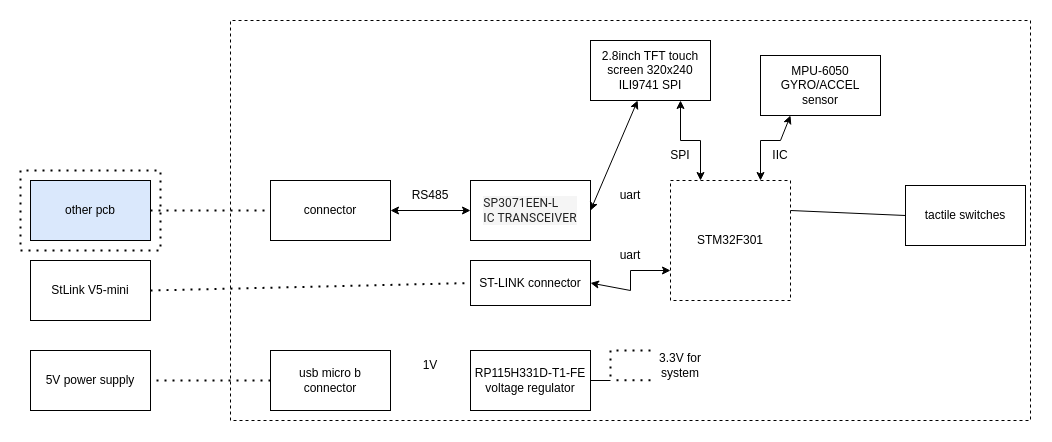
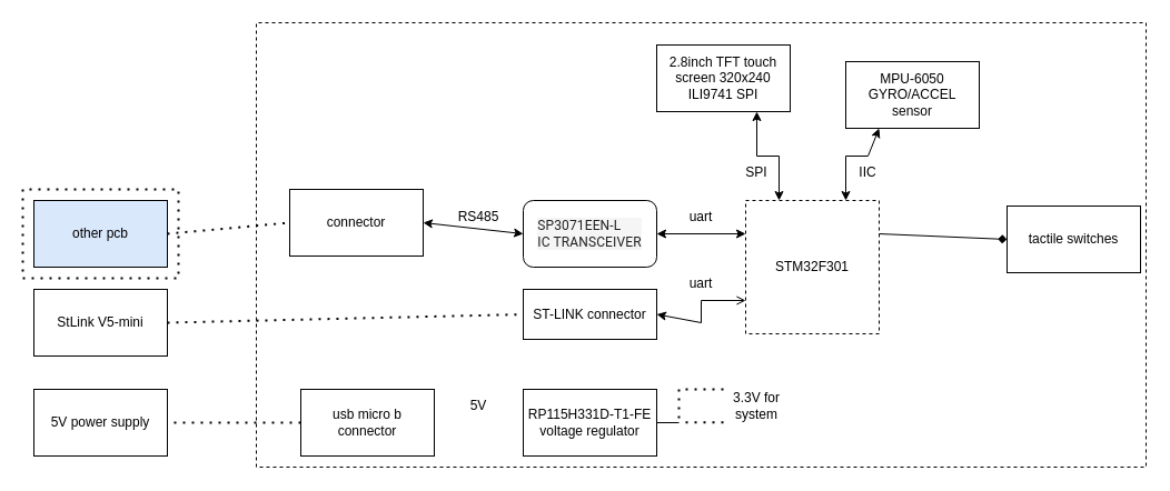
- <mxCell id="11" value="" style="endArrow=classic;startArrow=classic;html=1;rounded=0;exitX=1;exitY=0.5;exitDx=0;exitDy=0;" parent="1" source="6" target="5" edge="1"><mxGeometry width="50" height="50" relative="1" as="geometry"><mxPoint x="690" y="270" as="sourcePoint" /><mxPoint x="740" as="targetPoint" y="220" /></mxGeometry></mxCell>
+ <mxCell id="11" value="" style="endArrow=classic;startArrow=classic;html=1;rounded=0;entryX=0;entryY=0.25;entryDx=0;entryDy=0;exitX=1;exitY=0.5;exitDx=0;exitDy=0;" parent="1" source="6" target="2" edge="1"><mxGeometry width="50" height="50" relative="1" as="geometry"><mxPoint x="690" y="270" as="sourcePoint" /><mxPoint x="740" as="targetPoint" y="220" /></mxGeometry></mxCell>
- <mxCell id="14" value="connector" style="rounded=0;whiteSpace=wrap;html=1;" parent="1" vertex="1"><mxGeometry x="270" y="180" width="120" height="60" as="geometry" /></mxCell>
+ <mxCell id="14" value="connector" style="rounded=0;whiteSpace=wrap;html=1;" parent="1" vertex="1"><mxGeometry x="260" y="170" width="120" height="60" as="geometry" /></mxCell>
- <mxCell id="6" value="&lt;p style=&quot;box-sizing: initial; margin: 0px; padding: 0px; border-width: 0px; border-style: solid; -webkit-font-smoothing: antialiased; --tw-shadow: 0 0 #0000; color: rgb(34, 34, 34); font-family: Roboto, &amp;quot;Noto Sans&amp;quot;, Arial, Helvetica, sans-serif, dk; letter-spacing: 0.129px; text-align: start; background-color: rgba(0, 0, 0, 0.04);&quot;&gt;SP3071EEN-L&lt;/p&gt;&lt;p style=&quot;box-sizing: initial; margin: 0px; padding: 0px; border-width: 0px; border-style: solid; -webkit-font-smoothing: antialiased; --tw-shadow: 0 0 #0000; color: rgb(34, 34, 34); font-family: Roboto, &amp;quot;Noto Sans&amp;quot;, Arial, Helvetica, sans-serif, dk; letter-spacing: 0.129px; text-align: start; background-color: rgba(0, 0, 0, 0.04);&quot;&gt;IC TRANSCEIVER&lt;/p&gt;" style="rounded=0;whiteSpace=wrap;html=1;" parent="1" vertex="1"><mxGeometry x="470" y="180" width="120" height="60" as="geometry" /></mxCell>
+ <mxCell id="6" value="&lt;p style=&quot;box-sizing: initial; margin: 0px; padding: 0px; border-width: 0px; border-style: solid; -webkit-font-smoothing: antialiased; --tw-shadow: 0 0 #0000; color: rgb(34, 34, 34); font-family: Roboto, &amp;quot;Noto Sans&amp;quot;, Arial, Helvetica, sans-serif, dk; letter-spacing: 0.129px; text-align: start; background-color: rgba(0, 0, 0, 0.04);&quot;&gt;SP3071EEN-L&lt;/p&gt;&lt;p style=&quot;box-sizing: initial; margin: 0px; padding: 0px; border-width: 0px; border-style: solid; -webkit-font-smoothing: antialiased; --tw-shadow: 0 0 #0000; color: rgb(34, 34, 34); font-family: Roboto, &amp;quot;Noto Sans&amp;quot;, Arial, Helvetica, sans-serif, dk; letter-spacing: 0.129px; text-align: start; background-color: rgba(0, 0, 0, 0.04);&quot;&gt;IC TRANSCEIVER&lt;/p&gt;" style="whiteSpace=wrap;html=1;rounded=1;" parent="1" vertex="1"><mxGeometry x="470" y="180" width="120" height="60" as="geometry" /></mxCell>
- <mxCell id="19" value="" style="endArrow=none;html=1;rounded=0;entryX=0;entryY=0.5;entryDx=0;entryDy=0;exitX=1;exitY=0.25;exitDx=0;exitDy=0;" parent="1" source="2" target="4" edge="1"><mxGeometry width="50" height="50" relative="1" as="geometry"><mxPoint x="700" y="250" as="sourcePoint" /><mxPoint x="750" y="200" as="targetPoint" /></mxGeometry></mxCell>
+ <mxCell id="19" value="" style="endArrow=diamond;html=1;rounded=0;entryX=0;entryY=0.5;entryDx=0;entryDy=0;exitX=1;exitY=0.25;exitDx=0;exitDy=0;" parent="1" source="2" target="4" edge="1"><mxGeometry width="50" height="50" relative="1" as="geometry"><mxPoint x="700" y="250" as="sourcePoint" /><mxPoint x="750" y="200" as="targetPoint" /></mxGeometry></mxCell>
- <mxCell id="16" value="" style="endArrow=classic;startArrow=classic;html=1;rounded=0;entryX=0;entryY=0.75;entryDx=0;entryDy=0;exitX=1;exitY=0.5;exitDx=0;exitDy=0;" parent="1" source="15" target="2" edge="1"><mxGeometry width="50" height="50" relative="1" as="geometry"><mxPoint x="530" y="250" as="sourcePoint" /><mxPoint x="580" y="200" as="targetPoint" /><Array as="points"><mxPoint x="630" y="290" /><mxPoint x="630" y="270" /></Array></mxGeometry></mxCell>
+ <mxCell id="16" value="" style="endArrow=open;startArrow=classic;html=1;rounded=0;entryX=0;entryY=0.75;entryDx=0;entryDy=0;exitX=1;exitY=0.5;exitDx=0;exitDy=0;" parent="1" source="15" target="2" edge="1"><mxGeometry width="50" height="50" relative="1" as="geometry"><mxPoint x="530" y="250" as="sourcePoint" /><mxPoint x="580" y="200" as="targetPoint" /><Array as="points"><mxPoint x="630" y="290" /><mxPoint x="630" y="270" /></Array></mxGeometry></mxCell>
- <mxCell id="34" value="1V" style="text;html=1;align=center;verticalAlign=middle;whiteSpace=wrap;rounded=0;" vertex="1" parent="1"><mxGeometry x="400" y="350" width="60" height="30" as="geometry" /></mxCell>
+ <mxCell id="34" value="5V" style="text;html=1;align=center;verticalAlign=middle;whiteSpace=wrap;rounded=0;" vertex="1" parent="1"><mxGeometry x="400" y="350" width="60" height="30" as="geometry" /></mxCell>
